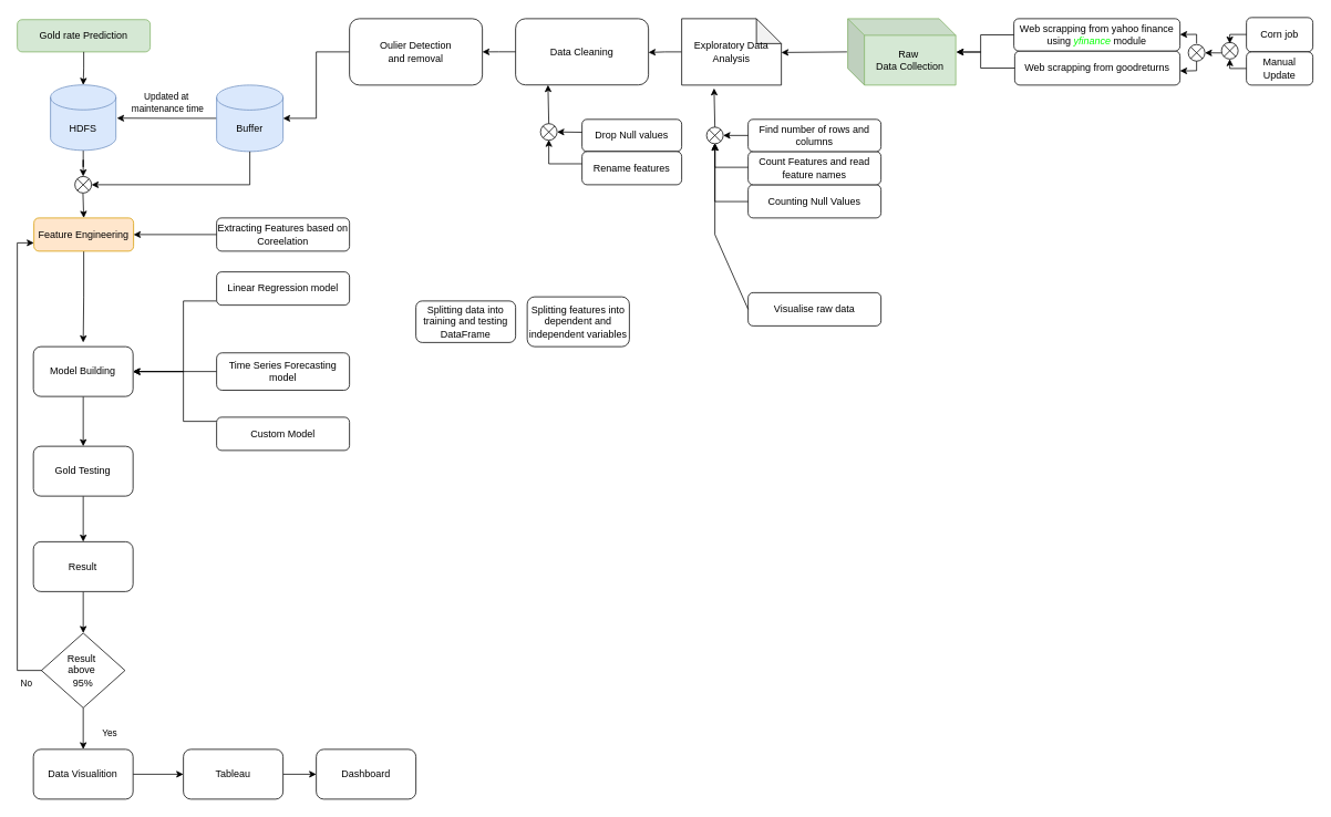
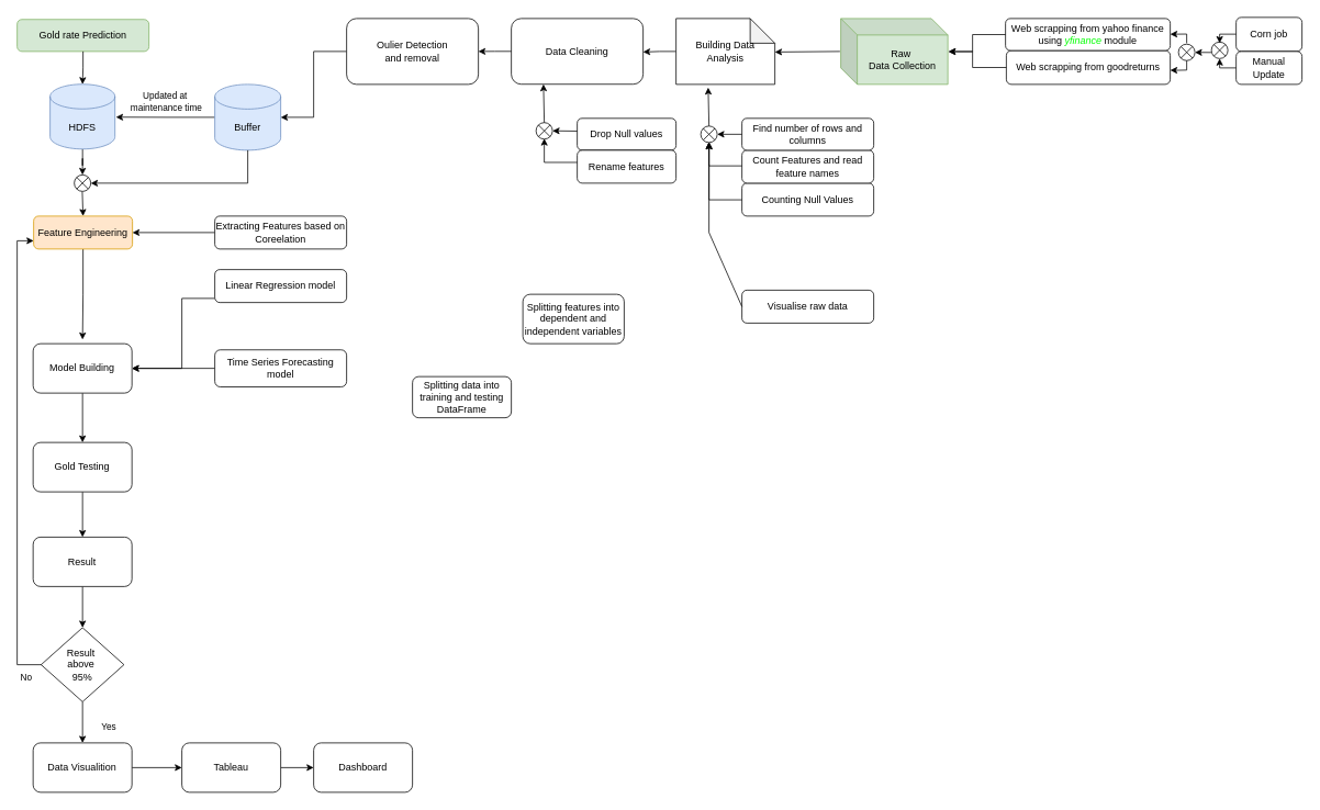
- <mxCell id="7" value="Exploratory Data Analysis" style="shape=note;whiteSpace=wrap;html=1;backgroundOutline=1;darkOpacity=0.05;" parent="1" vertex="1"><mxGeometry x="820" y="22" width="120" height="80" as="geometry" /></mxCell>
+ <mxCell id="7" value="Building Data Analysis" style="shape=note;whiteSpace=wrap;html=1;backgroundOutline=1;darkOpacity=0.05;" parent="1" vertex="1"><mxGeometry x="820" y="22" width="120" height="80" as="geometry" /></mxCell>
- <mxCell id="48" value="Splitting data into training and testing DataFrame" style="rounded=1;whiteSpace=wrap;html=1;" parent="1" vertex="1"><mxGeometry x="500" y="362" width="120" height="50" as="geometry" /></mxCell>
+ <mxCell id="48" value="Splitting data into training and testing DataFrame" style="rounded=1;whiteSpace=wrap;html=1;" parent="1" vertex="1"><mxGeometry x="500" y="457" width="120" height="50" as="geometry" /></mxCell>
- <mxCell id="19" style="edgeStyle=orthogonalEdgeStyle;rounded=0;orthogonalLoop=1;jettySize=auto;html=1;entryX=1;entryY=0.5;entryDx=0;entryDy=0;" parent="1" source="20" target="14" edge="1"><mxGeometry relative="1" as="geometry"><Array as="points"><mxPoint x="220" y="507" /><mxPoint x="220" y="447" /></Array></mxGeometry></mxCell>
- <mxCell id="20" value="Custom Model" style="rounded=1;whiteSpace=wrap;html=1;" parent="1" vertex="1"><mxGeometry x="260" y="502" width="160" height="40" as="geometry" /></mxCell>
